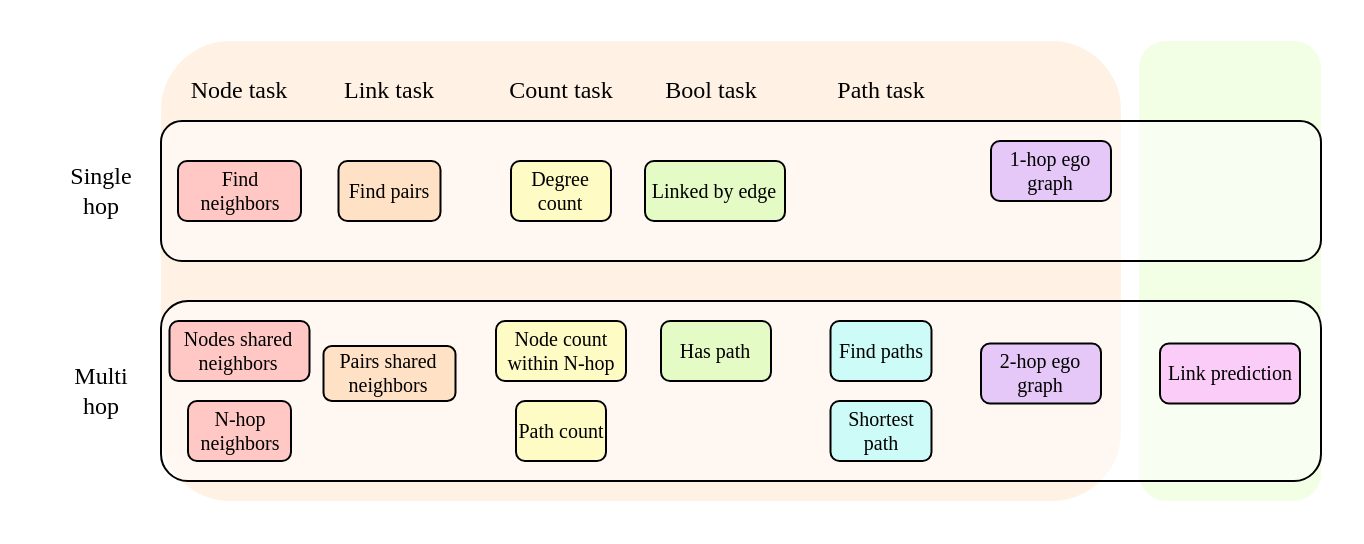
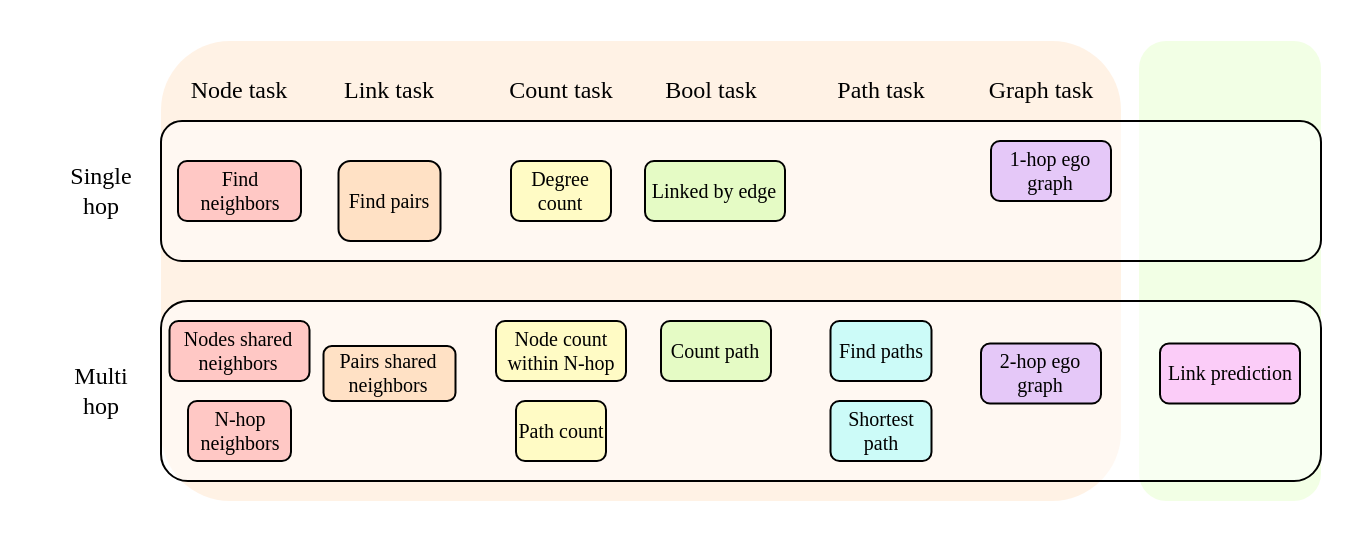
+ <mxCell id="9" value="Graph task" style="text;html=1;align=center;verticalAlign=middle;resizable=0;points=[];autosize=1;strokeColor=none;fillColor=none;fontFamily=Comic Sans MS;" vertex="1" parent="1"><mxGeometry x="480" y="30" width="80" height="30" as="geometry" /></mxCell>
- <mxCell id="17" value="Find pairs" style="rounded=1;whiteSpace=wrap;html=1;fontSize=10;fontFamily=Comic Sans MS;fillOpacity=50;fillColor=#FFCC99;" vertex="1" parent="1"><mxGeometry x="168.75" y="80" width="51" height="30" as="geometry" /></mxCell>
+ <mxCell id="17" value="Find pairs" style="rounded=1;whiteSpace=wrap;html=1;fontSize=10;fontFamily=Comic Sans MS;fillOpacity=50;fillColor=#FFCC99;" vertex="1" parent="1"><mxGeometry x="168.75" y="80" width="51" height="40" as="geometry" /></mxCell>
- <mxCell id="23" value="Has path" style="rounded=1;whiteSpace=wrap;html=1;fontSize=10;fontFamily=Comic Sans MS;fillOpacity=50;fillColor=#CCFF99;" vertex="1" parent="1"><mxGeometry x="330" y="160" width="55" height="30" as="geometry" /></mxCell>
+ <mxCell id="23" value="Count path" style="rounded=1;whiteSpace=wrap;html=1;fontSize=10;fontFamily=Comic Sans MS;fillOpacity=50;fillColor=#CCFF99;" vertex="1" parent="1"><mxGeometry x="330" y="160" width="55" height="30" as="geometry" /></mxCell>
